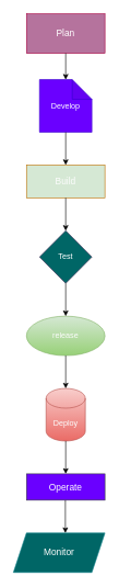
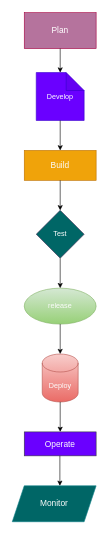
- <mxCell id="6" value="&lt;span&gt;&lt;font style=&quot;color: rgb(252, 252, 252); font-size: 14px;&quot;&gt;Build&lt;/font&gt;&lt;/span&gt;" style="rounded=0;whiteSpace=wrap;html=1;fillColor=#d5e8d4;fontColor=#000000;strokeColor=#BD7000;" vertex="1" parent="1"><mxGeometry x="40" y="250" width="120" height="50" as="geometry" /></mxCell>
+ <mxCell id="6" value="&lt;span&gt;&lt;font style=&quot;color: rgb(252, 252, 252); font-size: 14px;&quot;&gt;Build&lt;/font&gt;&lt;/span&gt;" style="rounded=0;whiteSpace=wrap;html=1;fillColor=#f0a30a;fontColor=#000000;strokeColor=#BD7000;" vertex="1" parent="1"><mxGeometry x="40" y="250" width="120" height="50" as="geometry" /></mxCell>
